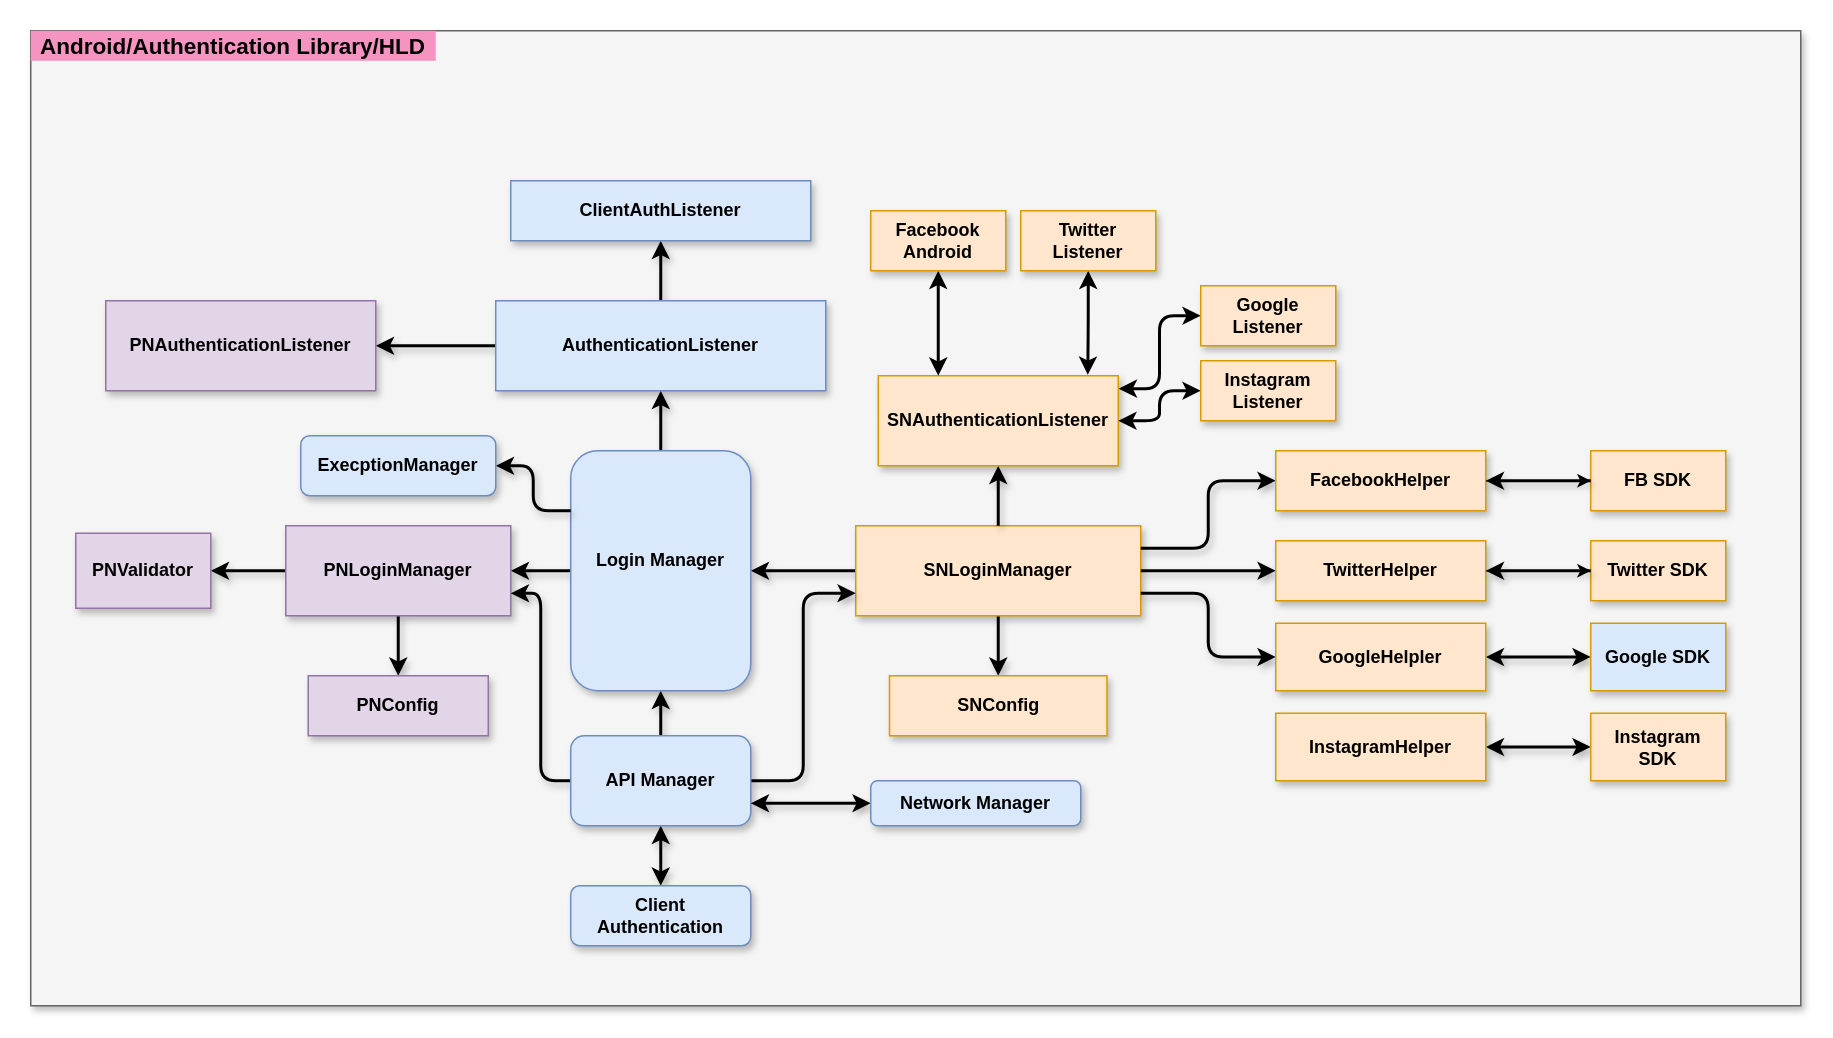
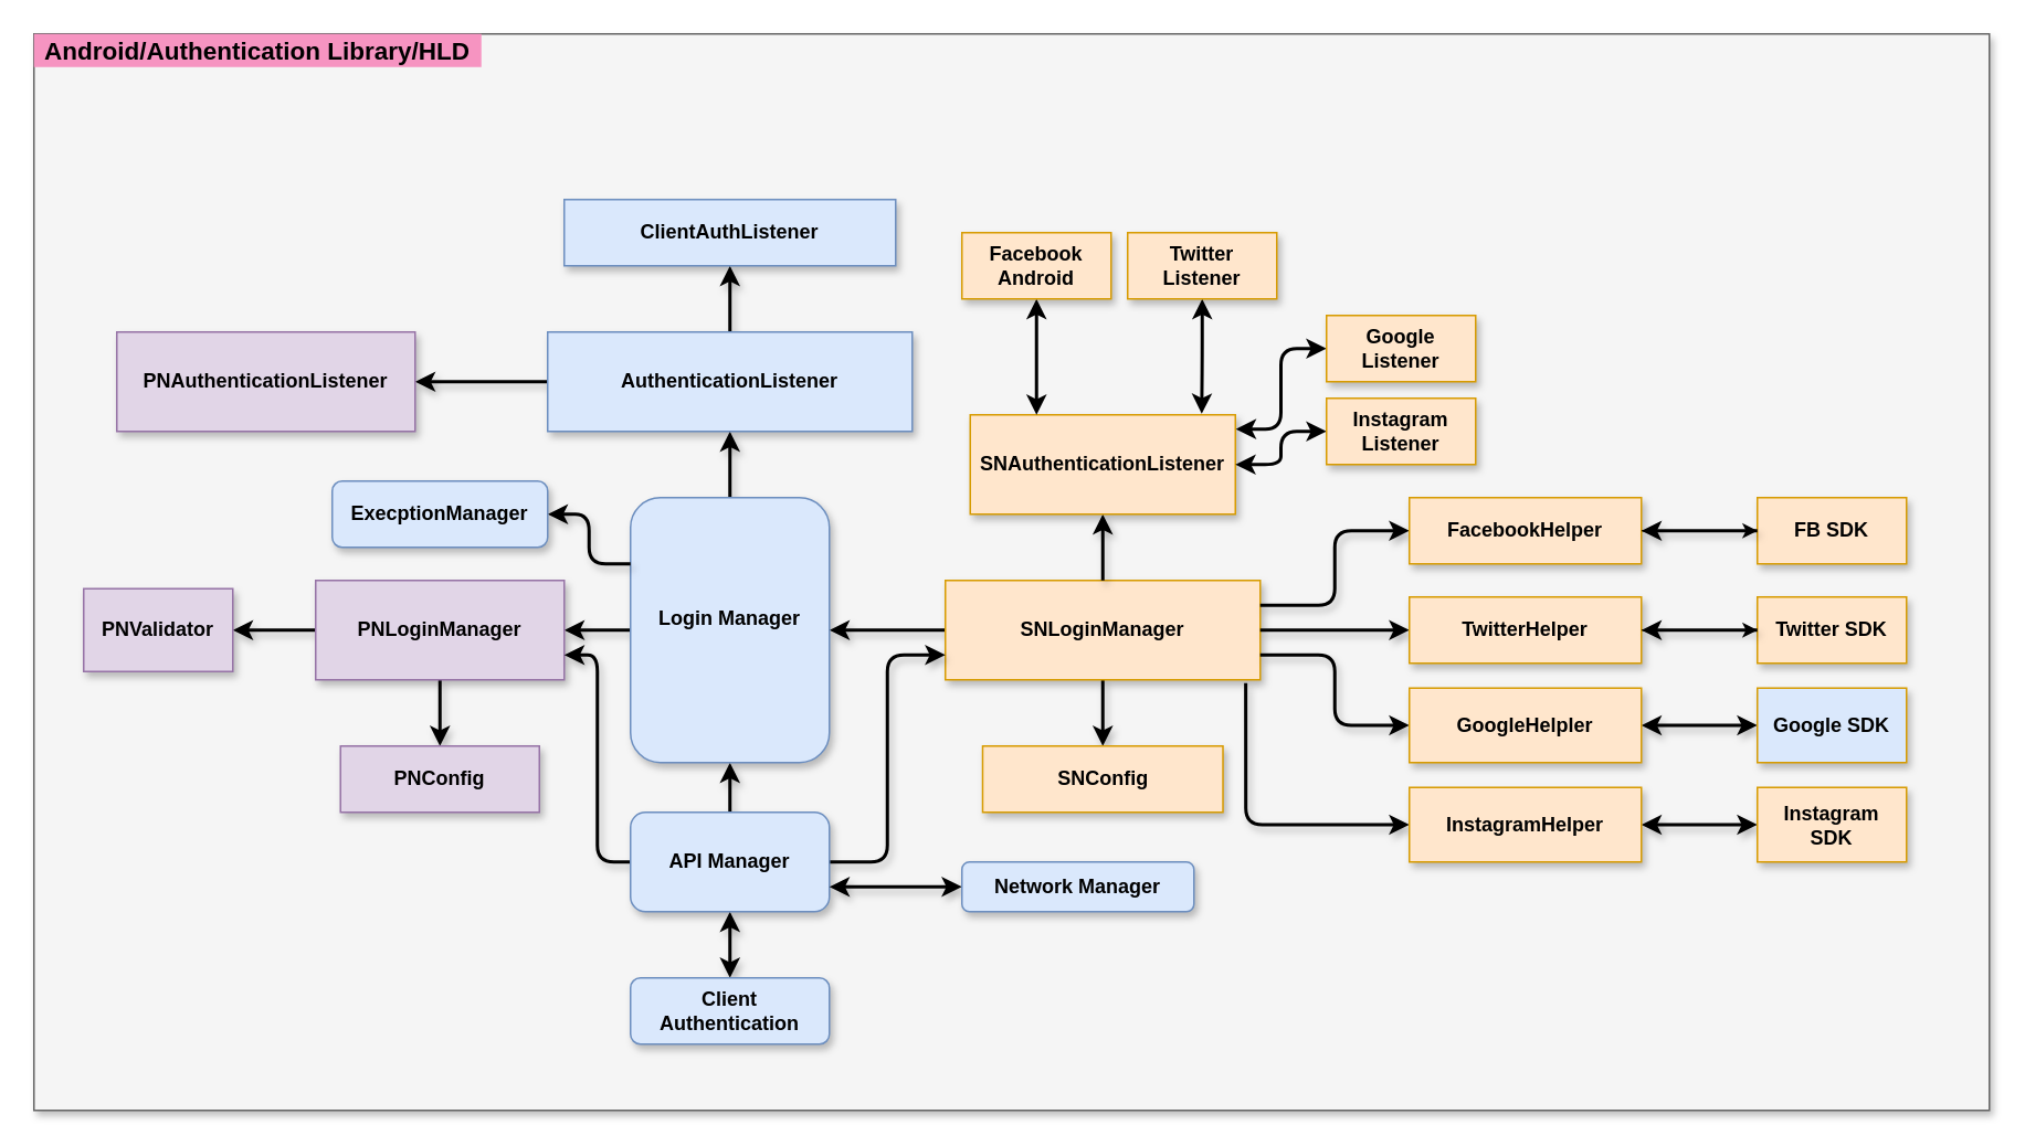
+ <mxCell id="47" style="edgeStyle=orthogonalEdgeStyle;rounded=1;orthogonalLoop=1;jettySize=auto;html=1;entryX=0.954;entryY=1.033;entryDx=0;entryDy=0;entryPerimeter=0;startArrow=classic;startFill=1;endArrow=none;endFill=0;shadow=1;strokeWidth=2;fillColor=#0050ef;sketch=0;" parent="1" source="49" target="5" edge="1"><mxGeometry relative="1" as="geometry" /></mxCell>
